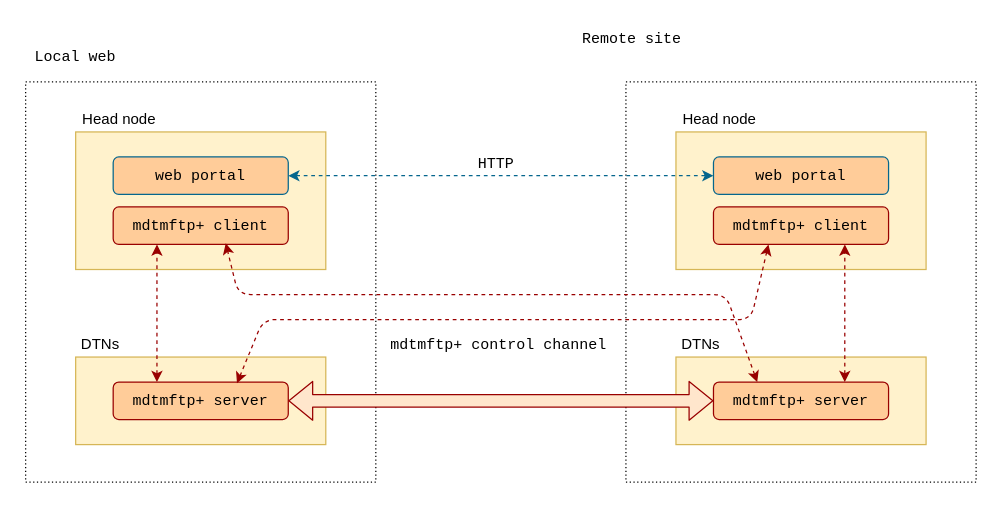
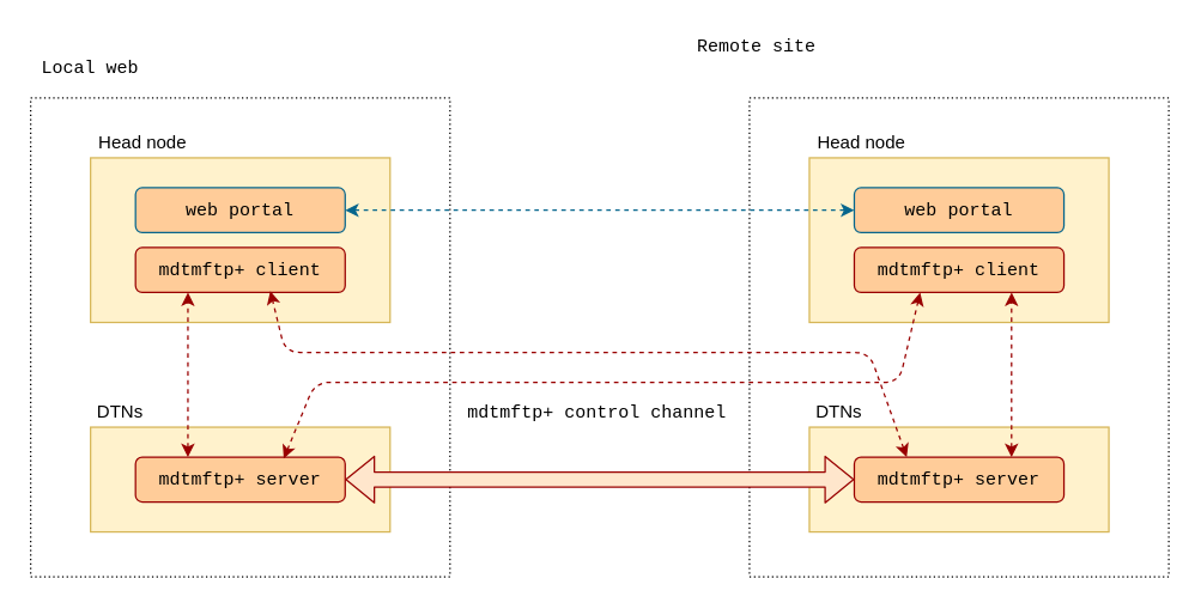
- <mxCell id="26" value="&lt;font face=&quot;Courier New&quot;&gt;HTTP&lt;/font&gt;" style="text;html=1;resizable=0;points=[];autosize=1;align=left;verticalAlign=top;spacingTop=-4;" vertex="1" parent="1"><mxGeometry x="380" y="120" width="40" height="20" as="geometry" /></mxCell>
